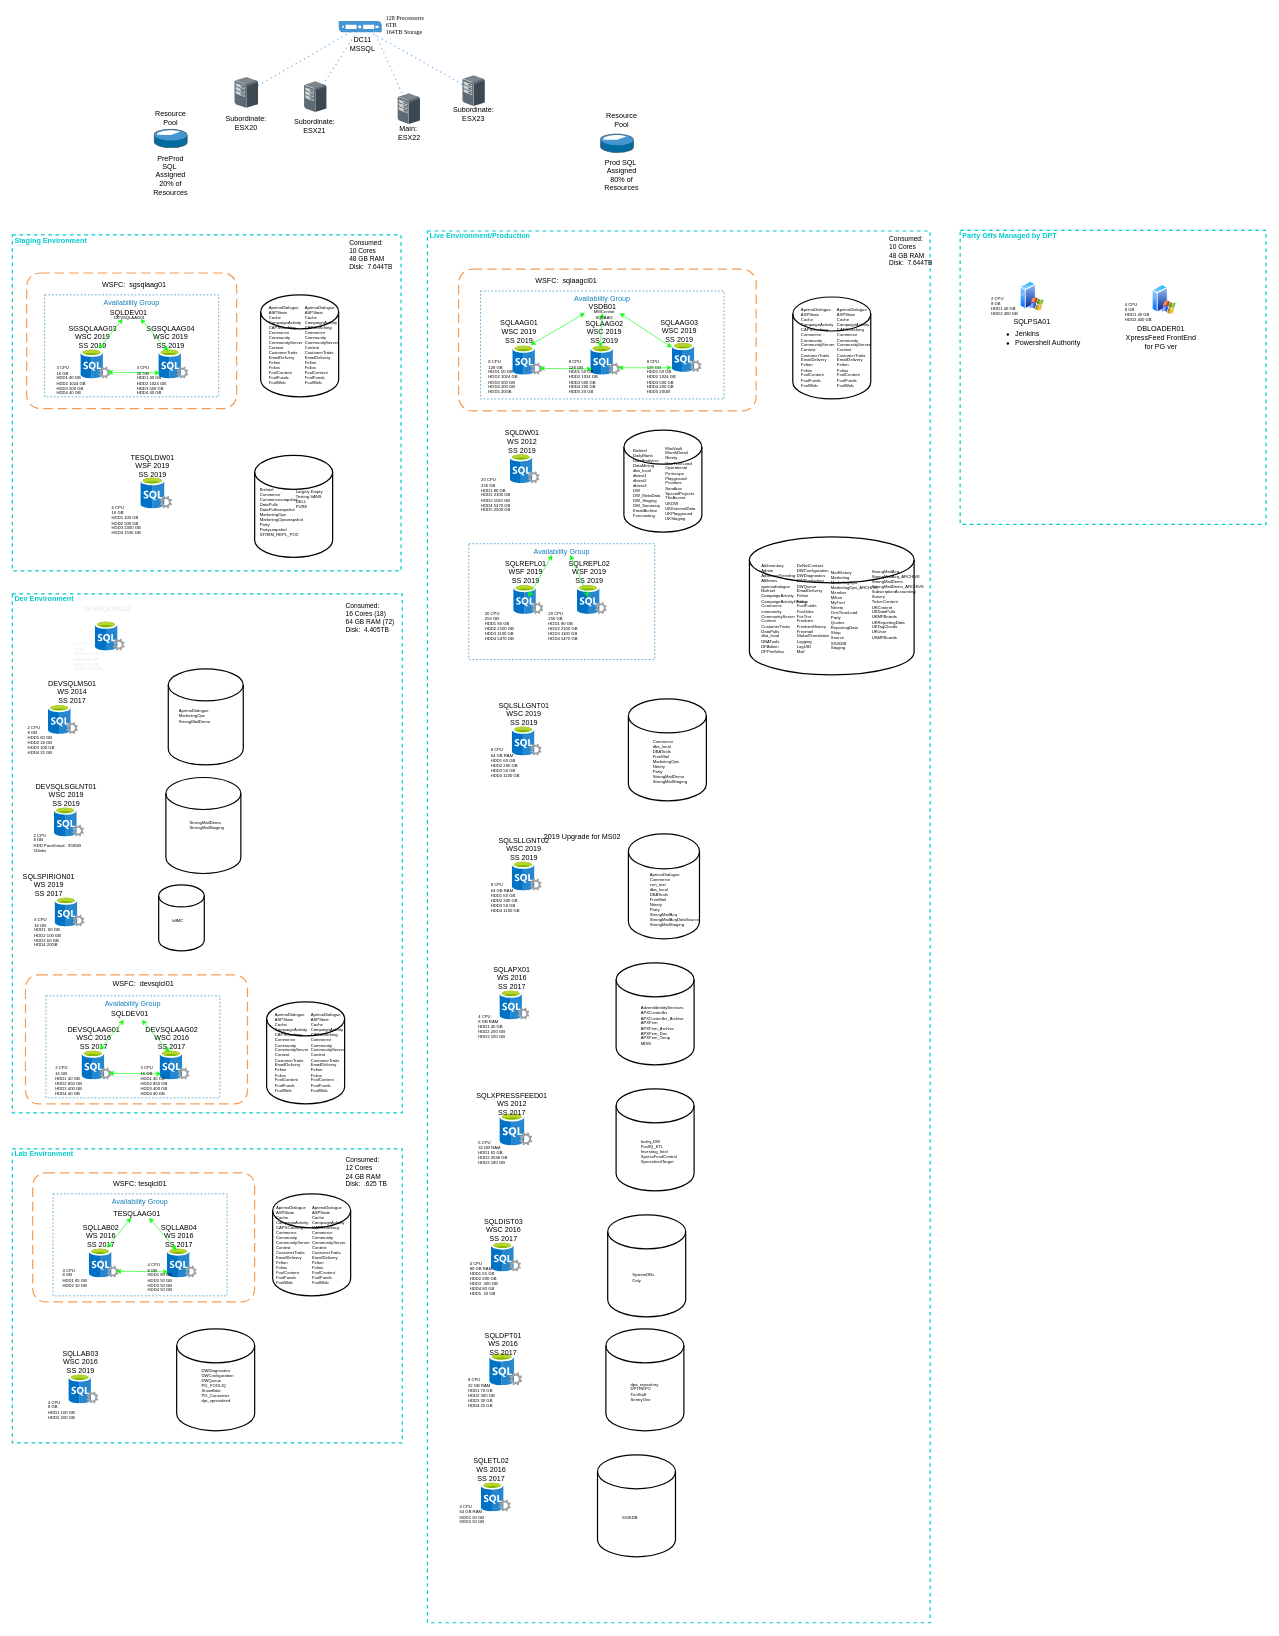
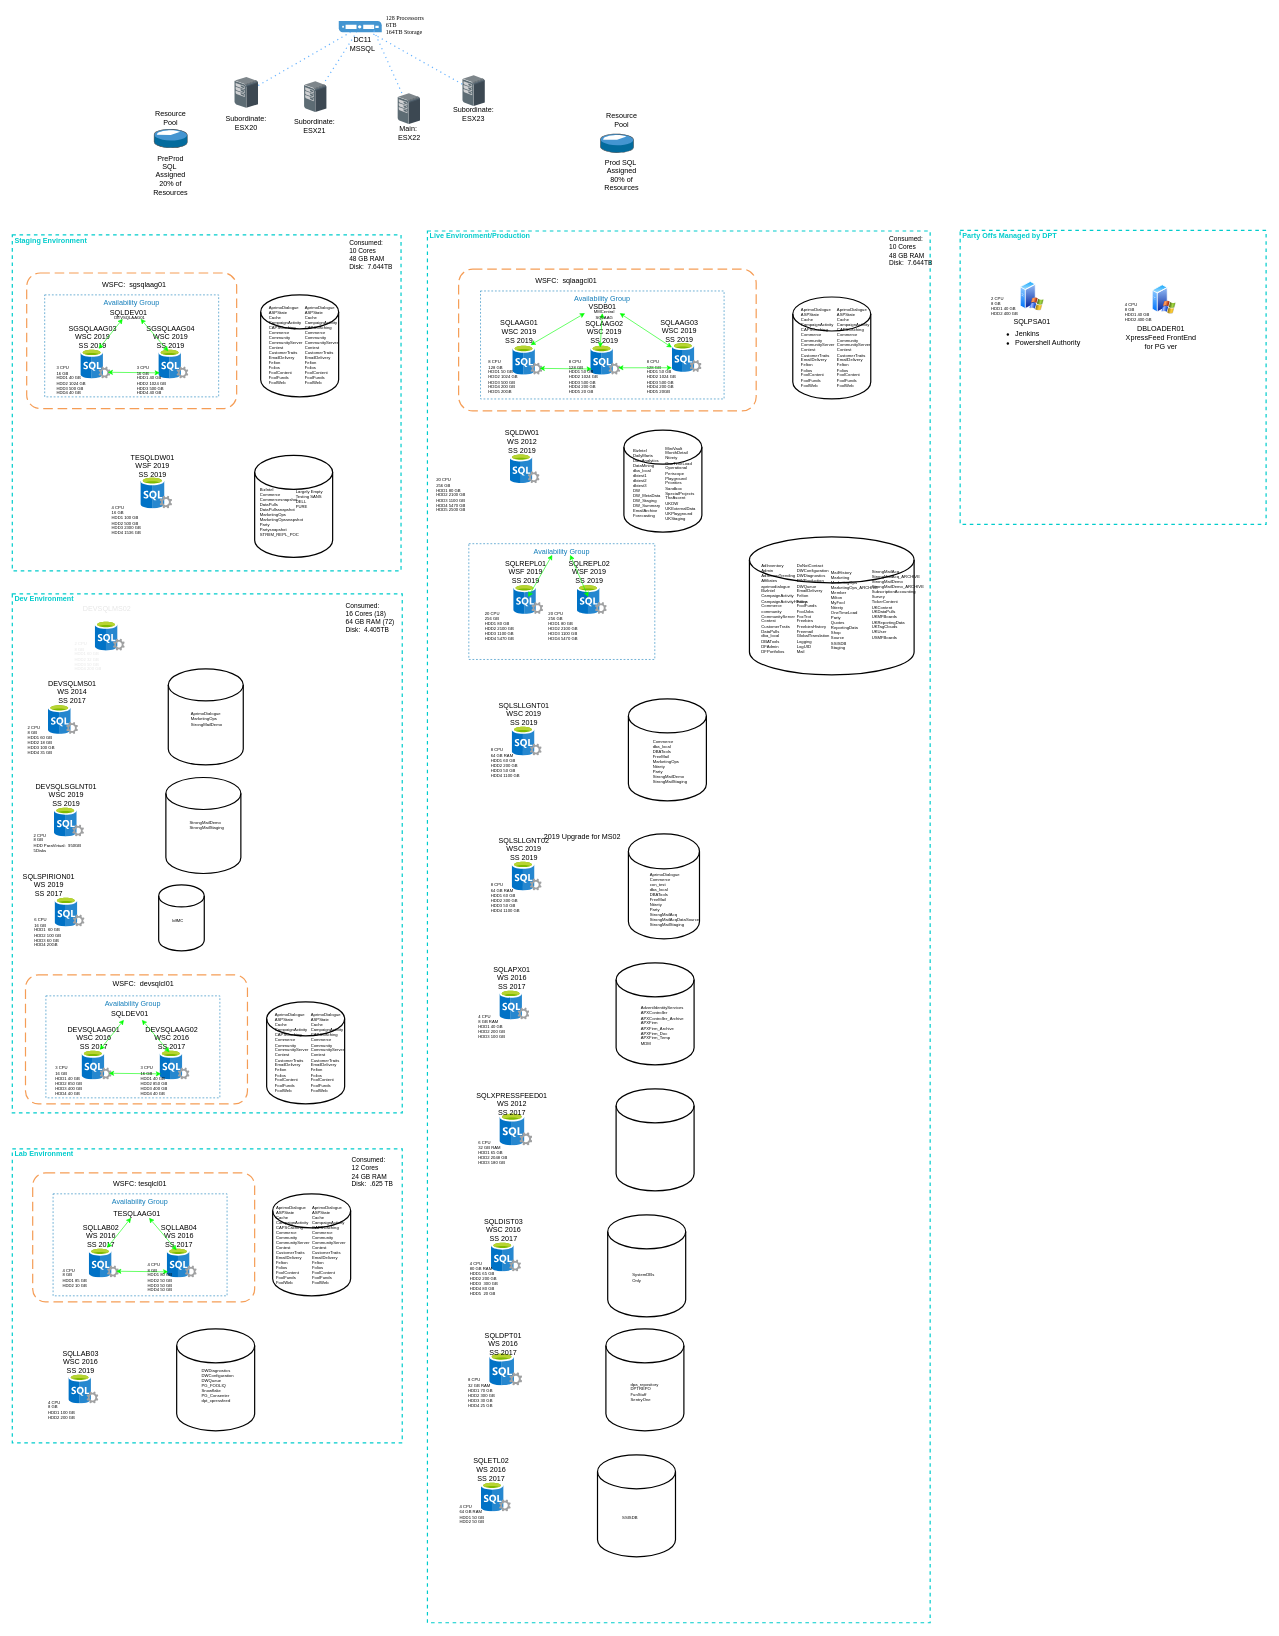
- <mxCell id="139" value="20 CPU&lt;br style=&quot;font-size: 7px&quot;&gt;256 GB&lt;br style=&quot;font-size: 7px&quot;&gt;HDD1 80 GB&lt;br style=&quot;font-size: 7px&quot;&gt;HDD2 2100 GB&lt;br style=&quot;font-size: 7px&quot;&gt;HDD3 1100 GB&lt;br style=&quot;font-size: 7px&quot;&gt;HDD4 5470 GB&lt;br&gt;HDD5 2500 GB" style="text;html=1;strokeColor=none;fillColor=none;align=left;verticalAlign=middle;whiteSpace=wrap;rounded=0;fontSize=7;" parent="1" vertex="1"><mxGeometry x="799.5" y="805" width="57" height="40" as="geometry" /></mxCell>
+ <mxCell id="139" value="20 CPU&lt;br style=&quot;font-size: 7px&quot;&gt;256 GB&lt;br style=&quot;font-size: 7px&quot;&gt;HDD1 80 GB&lt;br style=&quot;font-size: 7px&quot;&gt;HDD2 2100 GB&lt;br style=&quot;font-size: 7px&quot;&gt;HDD3 1100 GB&lt;br style=&quot;font-size: 7px&quot;&gt;HDD4 5470 GB&lt;br&gt;HDD5 2500 GB" style="text;html=1;strokeColor=none;fillColor=none;align=left;verticalAlign=middle;whiteSpace=wrap;rounded=0;fontSize=7;" parent="1" vertex="1"><mxGeometry x="724.5" y="805" width="57" height="40" as="geometry" /></mxCell>
- <mxCell id="115" value="&lt;div style=&quot;font-size: 7px&quot;&gt;&lt;div&gt;AprimoDialogue&lt;/div&gt;&lt;div&gt;MarketingOps&lt;/div&gt;&lt;div&gt;StrongMailDemo&lt;/div&gt;&lt;/div&gt;" style="text;html=1;strokeColor=none;fillColor=none;align=left;verticalAlign=middle;whiteSpace=wrap;rounded=0;fontSize=7;" parent="1" vertex="1"><mxGeometry x="296" y="1128" width="50" height="130" as="geometry" /></mxCell>
+ <mxCell id="115" value="&lt;div style=&quot;font-size: 7px&quot;&gt;&lt;div&gt;AprimoDialogue&lt;/div&gt;&lt;div&gt;MarketingOps&lt;/div&gt;&lt;div&gt;StrongMailDemo&lt;/div&gt;&lt;/div&gt;" style="text;html=1;strokeColor=none;fillColor=none;align=left;verticalAlign=middle;whiteSpace=wrap;rounded=0;fontSize=7;" parent="1" vertex="1"><mxGeometry x="316" y="1133" width="50" height="130" as="geometry" /></mxCell>
- <mxCell id="177" value="&lt;div&gt;fooliq_DW&lt;/div&gt;&lt;div&gt;FoolIQ_ETL&lt;/div&gt;&lt;div&gt;Investing_Intel&lt;/div&gt;&lt;div&gt;XpressFeedControl&lt;/div&gt;&lt;div&gt;XpressfeedTarget&lt;/div&gt;" style="text;html=1;strokeColor=none;fillColor=none;align=left;verticalAlign=middle;whiteSpace=wrap;rounded=0;fontSize=7;" parent="1" vertex="1"><mxGeometry x="1065.75" y="1874" width="51.5" height="90" as="geometry" /></mxCell>
- <mxCell id="102" value="Consumed:&lt;br style=&quot;font-size: 11px&quot;&gt;12 Cores&lt;br style=&quot;font-size: 11px&quot;&gt;24 GB RAM&lt;br&gt;Disk:&amp;nbsp; .625 TB" style="text;html=1;strokeColor=none;fillColor=none;align=left;verticalAlign=middle;whiteSpace=wrap;rounded=0;fontSize=11;" parent="1" vertex="1"><mxGeometry x="574" y="1922" width="86" height="61" as="geometry" /></mxCell>
+ <mxCell id="102" value="Consumed:&lt;br style=&quot;font-size: 11px&quot;&gt;12 Cores&lt;br style=&quot;font-size: 11px&quot;&gt;24 GB RAM&lt;br&gt;Disk:&amp;nbsp; .625 TB" style="text;html=1;strokeColor=none;fillColor=none;align=left;verticalAlign=middle;whiteSpace=wrap;rounded=0;fontSize=11;" parent="1" vertex="1"><mxGeometry x="584" y="1922" width="86" height="61" as="geometry" /></mxCell>
